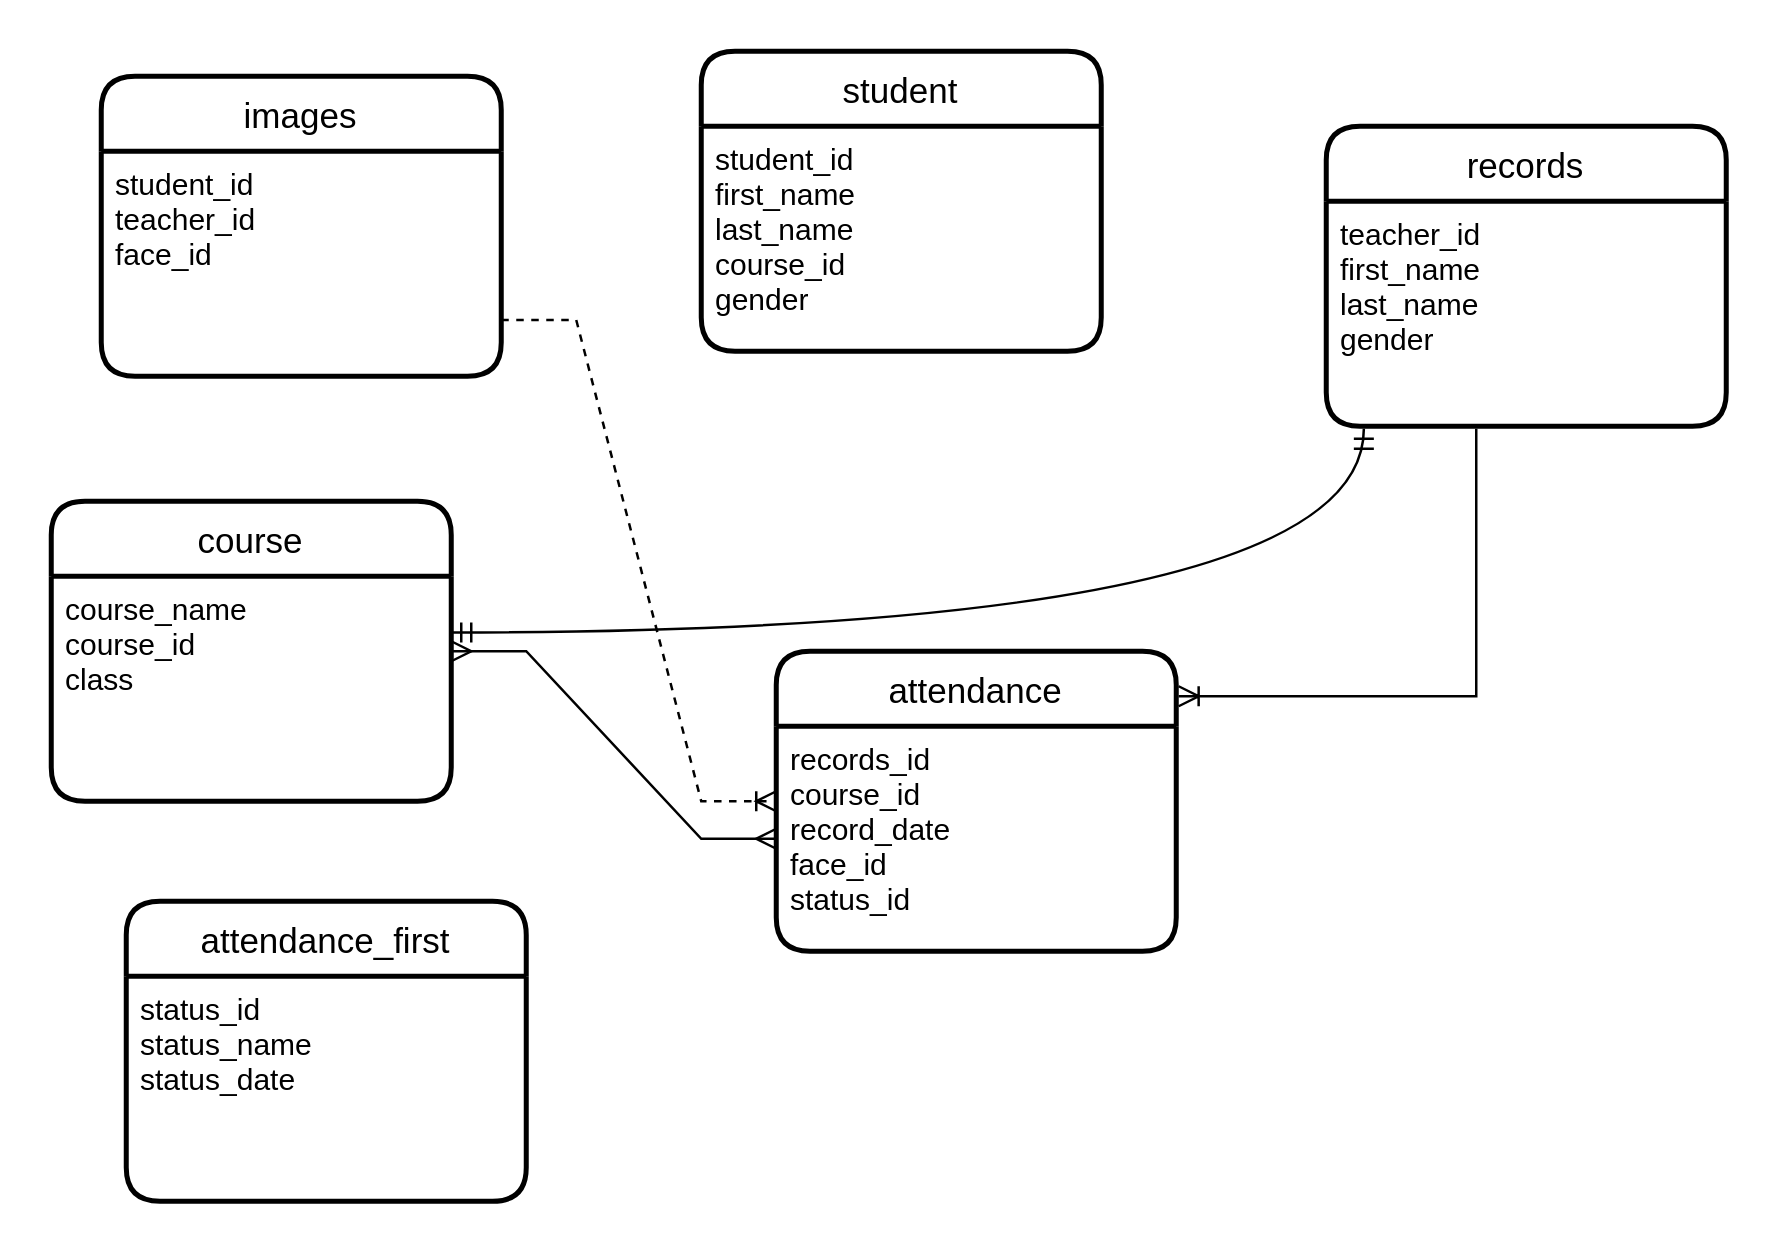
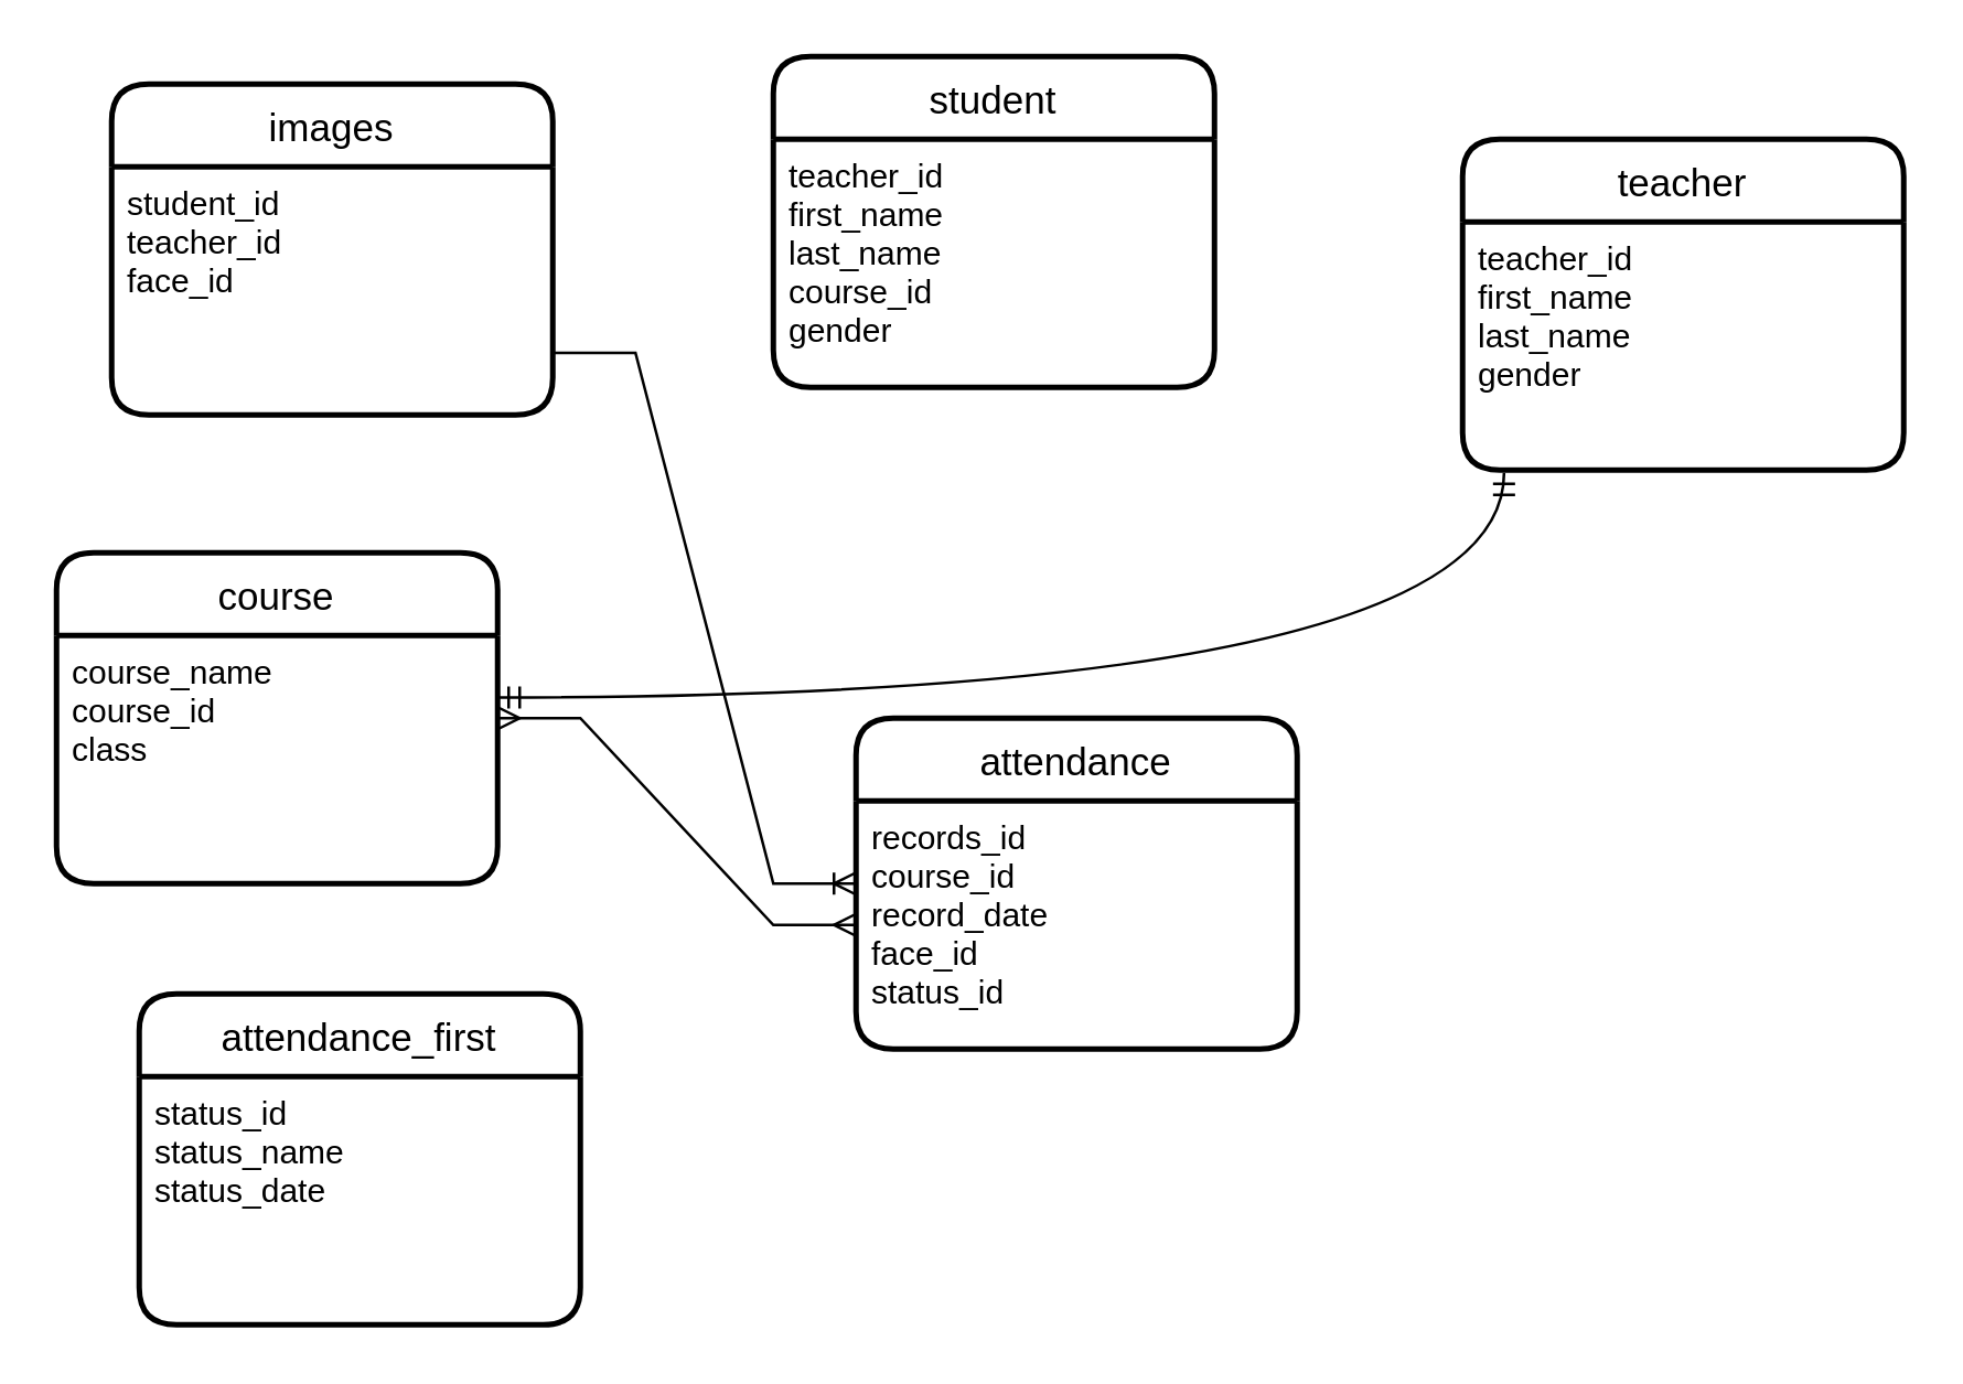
- <mxCell id="3" value="student_id&#10;first_name&#10;last_name&#10;course_id&#10;gender&#10;&#10;" style="align=left;strokeColor=none;fillColor=none;spacingLeft=4;fontSize=12;verticalAlign=top;resizable=0;rotatable=0;part=1;" vertex="1" parent="2"><mxGeometry y="30" width="160" height="90" as="geometry" /></mxCell>
+ <mxCell id="3" value="teacher_id&#10;first_name&#10;last_name&#10;course_id&#10;gender&#10;&#10;" style="align=left;strokeColor=none;fillColor=none;spacingLeft=4;fontSize=12;verticalAlign=top;resizable=0;rotatable=0;part=1;" vertex="1" parent="2"><mxGeometry y="30" width="160" height="90" as="geometry" /></mxCell>
- <mxCell id="10" value="records" style="swimlane;childLayout=stackLayout;horizontal=1;startSize=30;horizontalStack=0;rounded=1;fontSize=14;fontStyle=0;strokeWidth=2;resizeParent=0;resizeLast=1;shadow=0;dashed=0;align=center;" vertex="1" parent="1"><mxGeometry x="530" y="50" width="160" height="120" as="geometry" /></mxCell>
+ <mxCell id="10" value="teacher" style="swimlane;childLayout=stackLayout;horizontal=1;startSize=30;horizontalStack=0;rounded=1;fontSize=14;fontStyle=0;strokeWidth=2;resizeParent=0;resizeLast=1;shadow=0;dashed=0;align=center;" vertex="1" parent="1"><mxGeometry x="530" y="50" width="160" height="120" as="geometry" /></mxCell>
- <mxCell id="17" value="" style="edgeStyle=entityRelationEdgeStyle;fontSize=12;html=1;endArrow=ERoneToMany;rounded=0;exitX=1;exitY=0.75;exitDx=0;exitDy=0;entryX=0;entryY=0.5;entryDx=0;entryDy=0;dashed=1;" edge="1" parent="1" source="9" target="12"><mxGeometry width="100" height="100" relative="1" as="geometry"><mxPoint x="180" y="360" as="sourcePoint" /><mxPoint x="280" y="260" as="targetPoint" /></mxGeometry></mxCell>
+ <mxCell id="17" value="" style="edgeStyle=entityRelationEdgeStyle;fontSize=12;html=1;endArrow=ERoneToMany;rounded=0;exitX=1;exitY=0.75;exitDx=0;exitDy=0;entryX=0;entryY=0.5;entryDx=0;entryDy=0;" edge="1" parent="1" source="9" target="12"><mxGeometry width="100" height="100" relative="1" as="geometry"><mxPoint x="180" y="360" as="sourcePoint" /><mxPoint x="280" y="260" as="targetPoint" /></mxGeometry></mxCell>
- <mxCell id="16" value="" style="edgeStyle=orthogonalEdgeStyle;fontSize=12;html=1;endArrow=ERoneToMany;rounded=0;exitX=0.375;exitY=1.011;exitDx=0;exitDy=0;exitPerimeter=0;entryX=1.006;entryY=0.15;entryDx=0;entryDy=0;entryPerimeter=0;" edge="1" parent="1" source="11" target="12"><mxGeometry width="100" height="100" relative="1" as="geometry"><mxPoint x="370" y="280" as="sourcePoint" /><mxPoint x="580" y="320" as="targetPoint" /></mxGeometry></mxCell>
